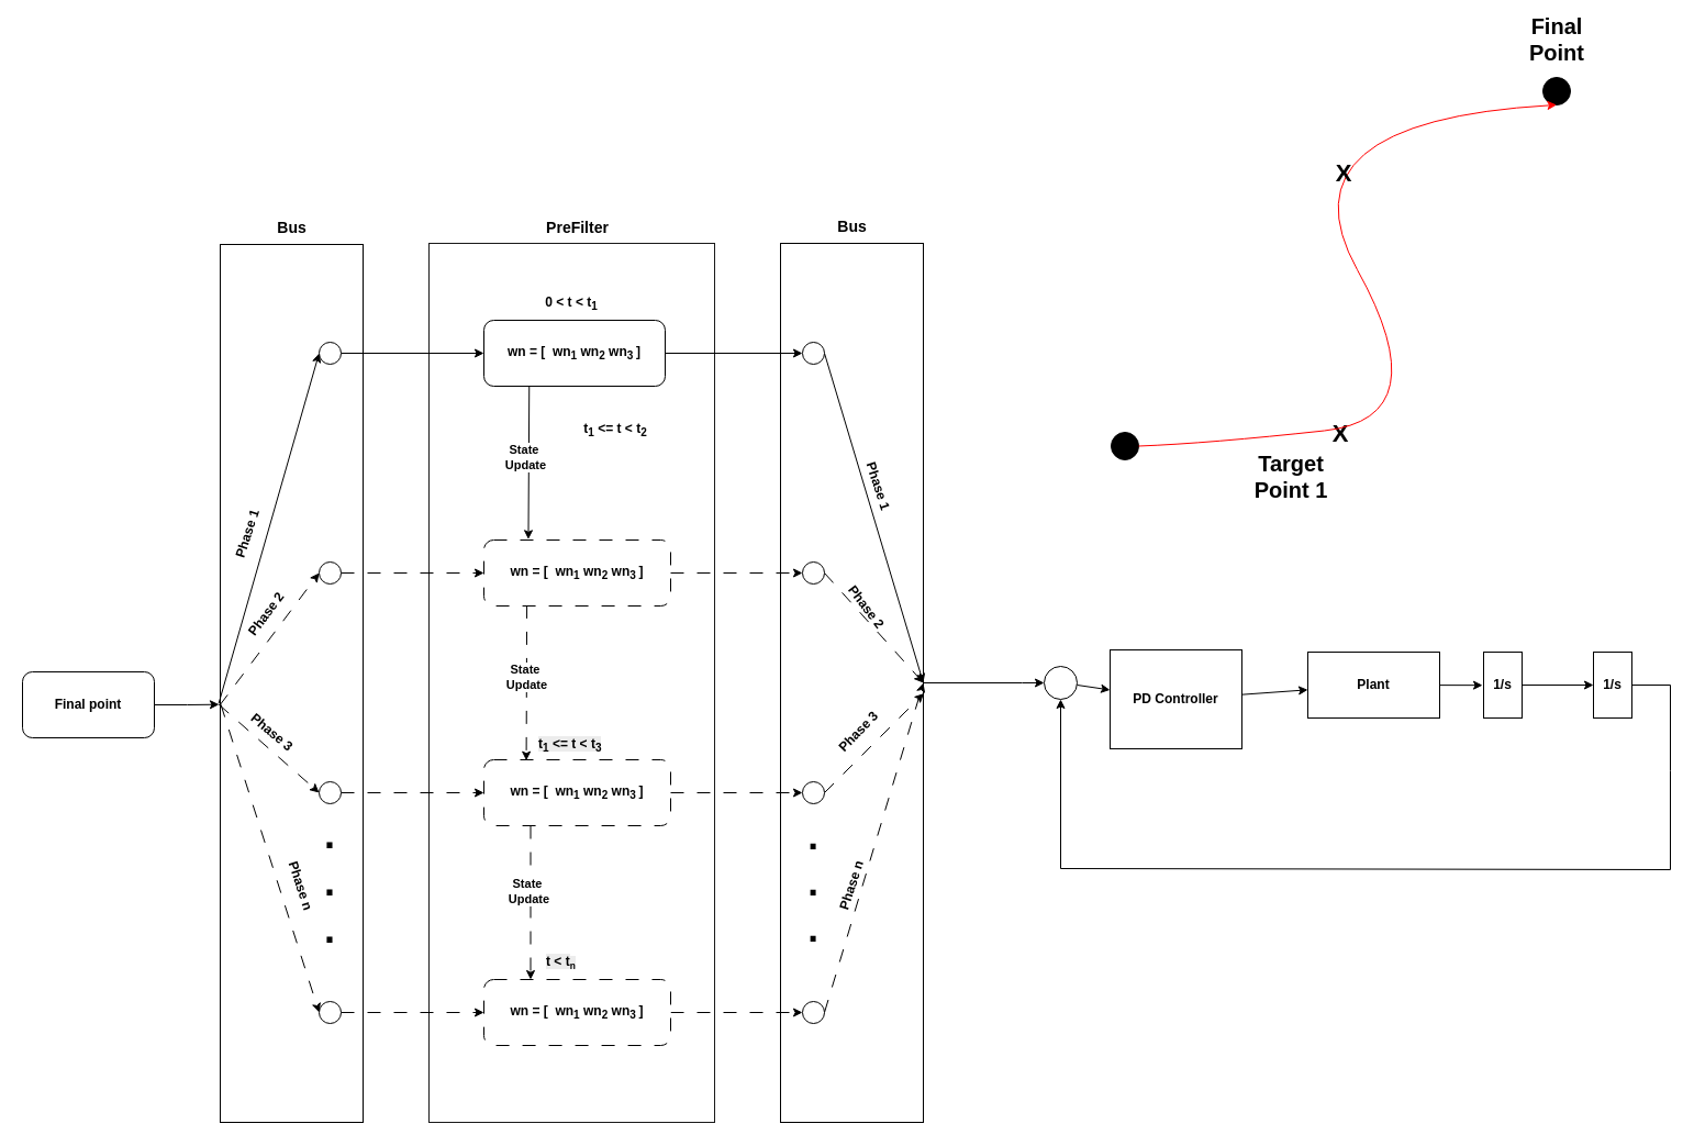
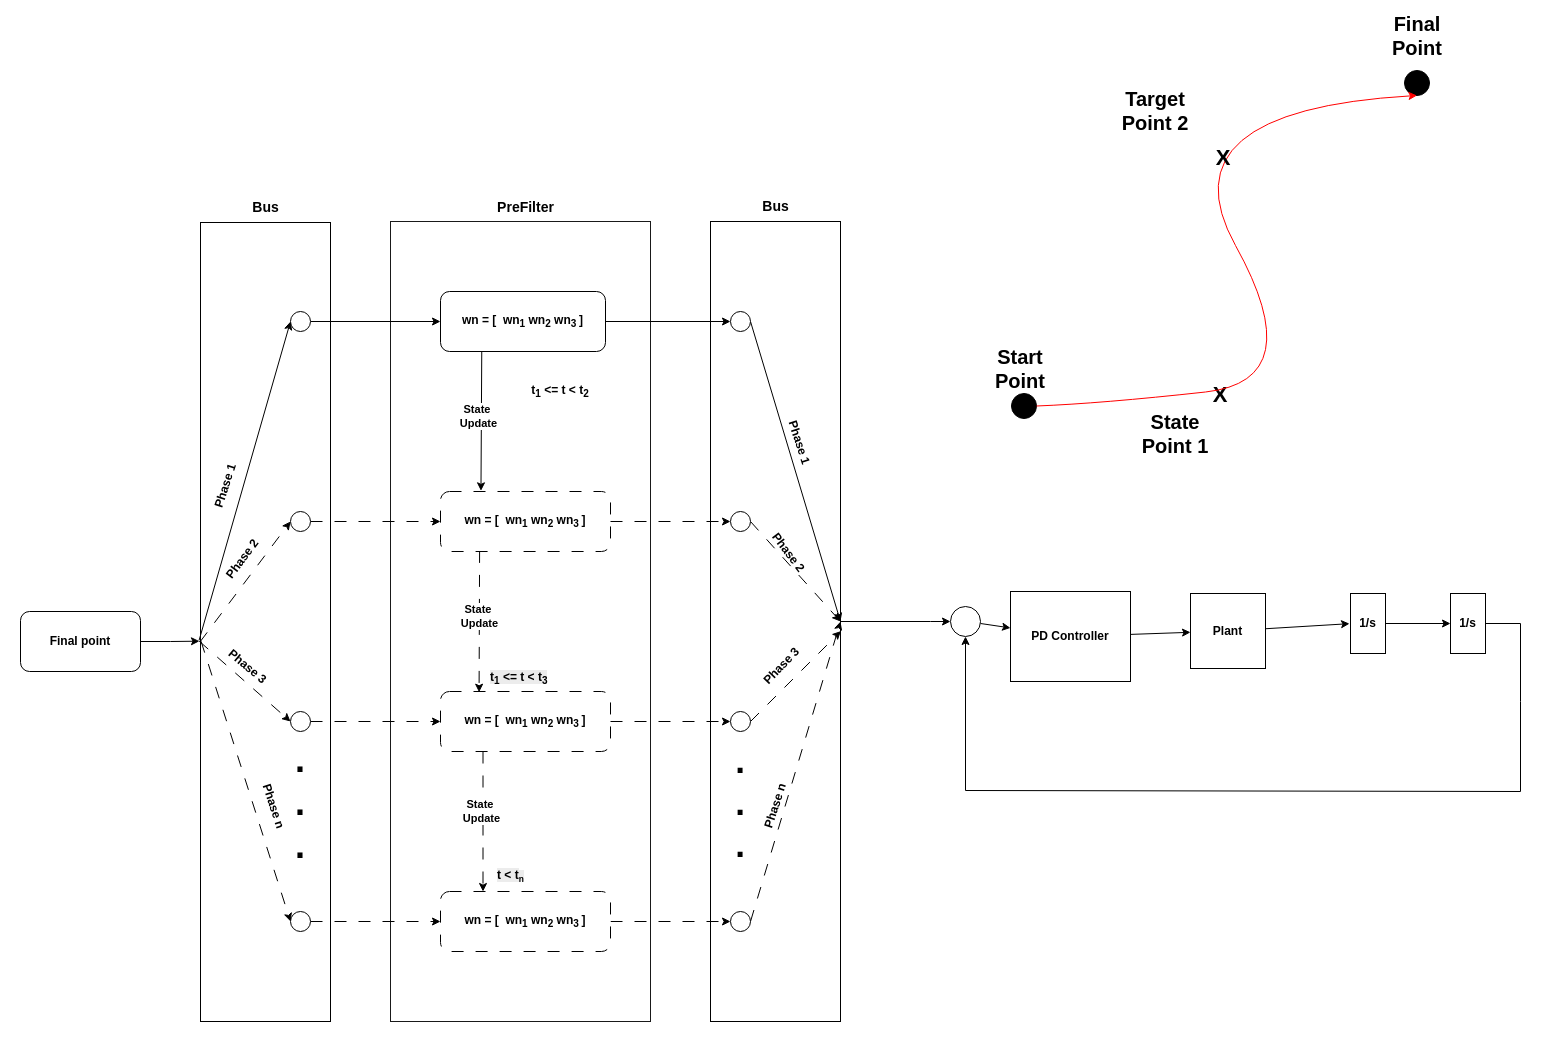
+ <mxCell id="77" value="&lt;b style=&quot;font-size: 20px;&quot;&gt;Target Point 2&lt;/b&gt;" style="text;html=1;align=center;verticalAlign=middle;whiteSpace=wrap;rounded=0;" parent="1" vertex="1"><mxGeometry x="1110" y="95" width="90" height="30" as="geometry" /></mxCell>
- <mxCell id="24" value="0 &amp;lt; t &amp;lt; t&lt;sub&gt;1&lt;/sub&gt;" style="text;html=1;align=center;verticalAlign=middle;whiteSpace=wrap;rounded=0;fontStyle=1" parent="1" vertex="1"><mxGeometry x="490" y="261" width="60" height="30" as="geometry" /></mxCell>
+ <mxCell id="69" value="&lt;font style=&quot;font-size: 20px;&quot;&gt;&lt;b&gt;Start Point&lt;/b&gt;&lt;/font&gt;" style="text;html=1;align=center;verticalAlign=middle;whiteSpace=wrap;rounded=0;" parent="1" vertex="1"><mxGeometry x="990" y="353" width="60" height="30" as="geometry" /></mxCell>
- <mxCell id="74" value="&lt;b style=&quot;font-size: 20px;&quot;&gt;Target Point 1&lt;/b&gt;" style="text;html=1;align=center;verticalAlign=middle;whiteSpace=wrap;rounded=0;" parent="1" vertex="1"><mxGeometry x="1130" y="418" width="90" height="30" as="geometry" /></mxCell>
+ <mxCell id="74" value="&lt;b style=&quot;font-size: 20px;&quot;&gt;State Point 1&lt;/b&gt;" style="text;html=1;align=center;verticalAlign=middle;whiteSpace=wrap;rounded=0;" parent="1" vertex="1"><mxGeometry x="1130" y="418" width="90" height="30" as="geometry" /></mxCell>
- <mxCell id="14" value="Plant" style="whiteSpace=wrap;html=1;fontStyle=1" parent="1" vertex="1"><mxGeometry x="1190" y="593" width="120" height="60" as="geometry" /></mxCell>
+ <mxCell id="14" value="Plant" style="whiteSpace=wrap;html=1;fontStyle=1" parent="1" vertex="1"><mxGeometry x="1190" y="593" width="75" height="75" as="geometry" /></mxCell>
